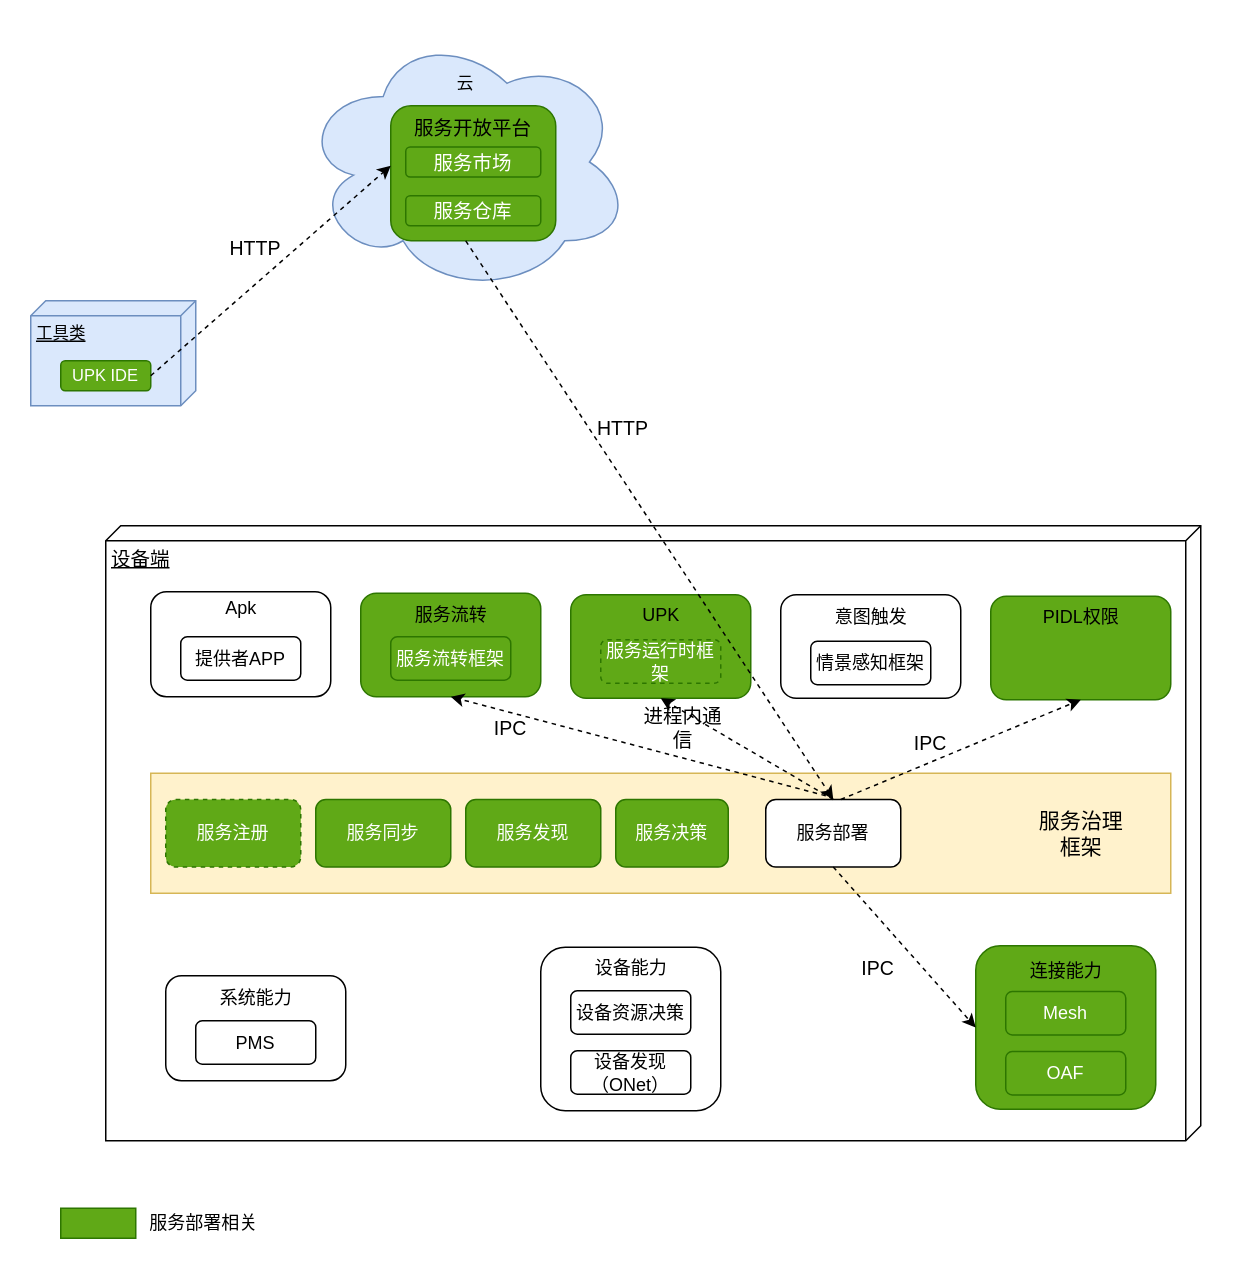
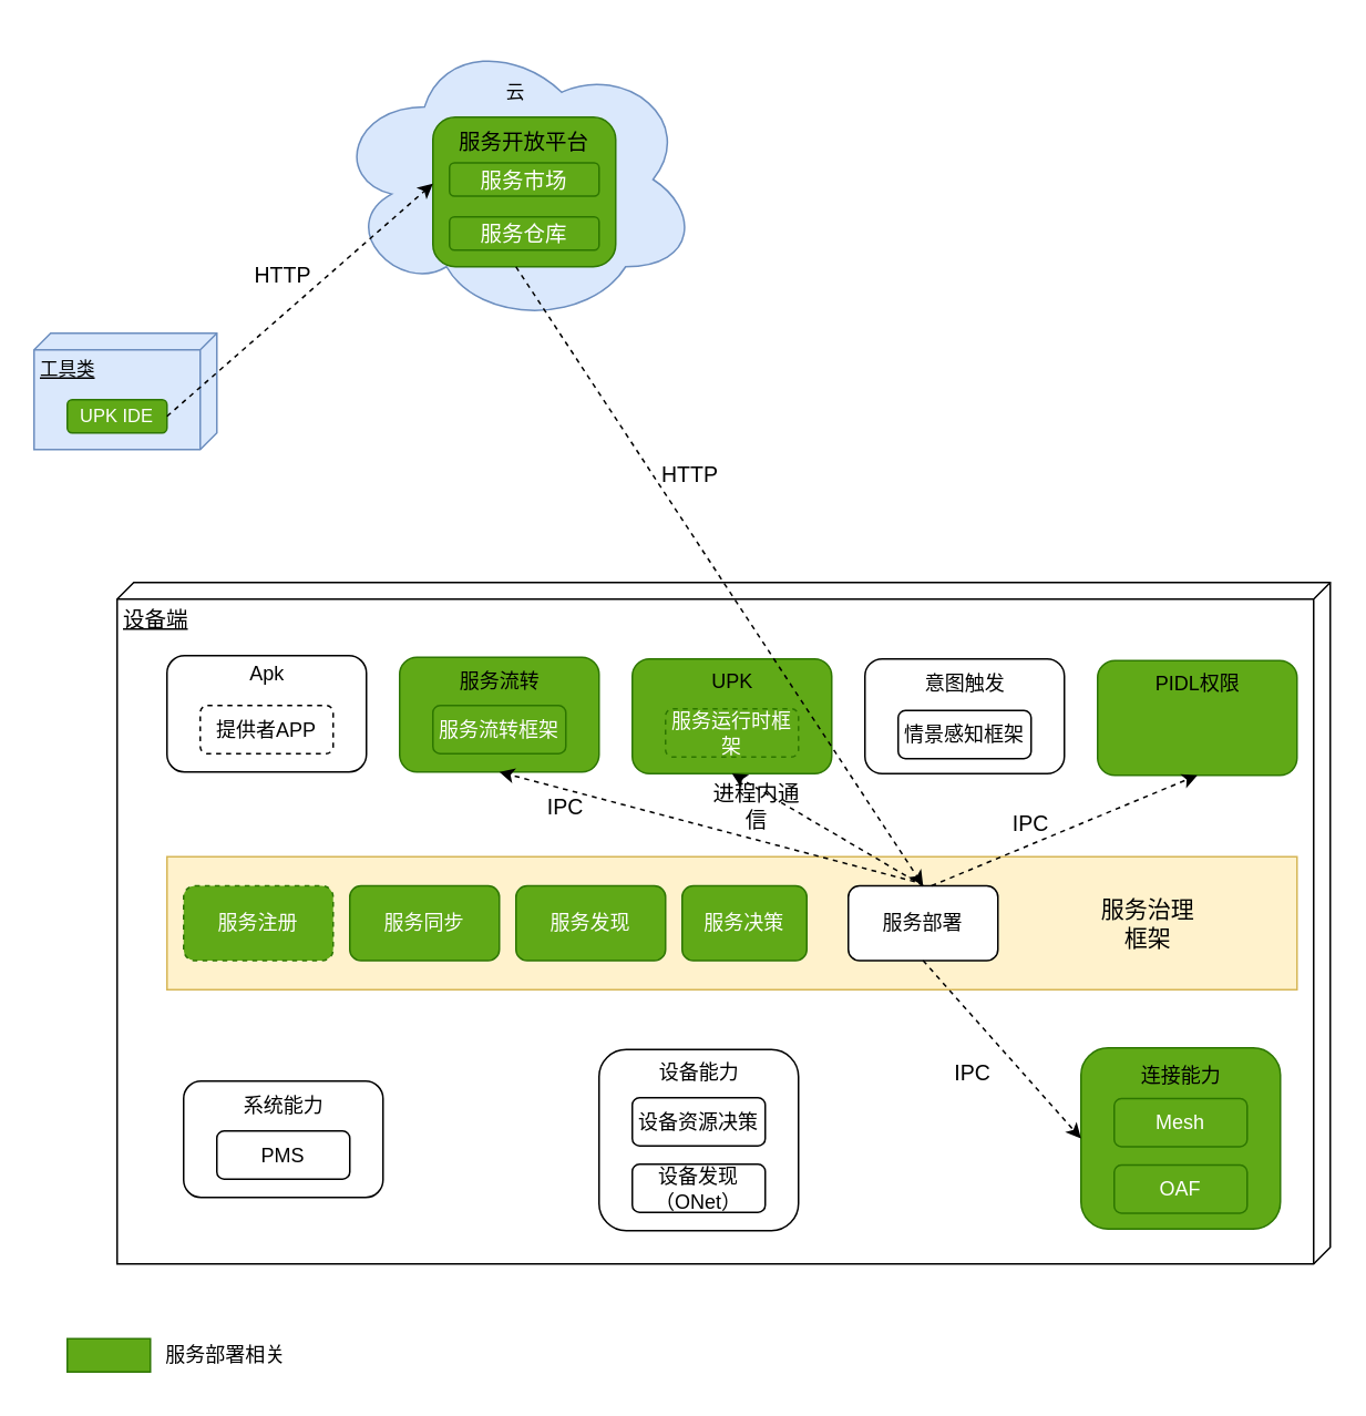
- <mxCell id="22" value="提供者APP" style="rounded=1;whiteSpace=wrap;html=1;" vertex="1" parent="1"><mxGeometry x="120" y="424" width="80" height="29" as="geometry" /></mxCell>
+ <mxCell id="22" value="提供者APP" style="rounded=1;whiteSpace=wrap;html=1;dashed=1;" vertex="1" parent="1"><mxGeometry x="120" y="424" width="80" height="29" as="geometry" /></mxCell>
- <mxCell id="14" value="&lt;font style=&quot;font-size: 14px;&quot;&gt;服务治理&lt;br&gt;框架&lt;/font&gt;" style="text;html=1;align=center;verticalAlign=middle;resizable=0;points=[];autosize=1;strokeColor=none;fillColor=none;" vertex="1" parent="1"><mxGeometry x="680" y="530" width="80" height="50" as="geometry" /></mxCell>
+ <mxCell id="14" value="&lt;font style=&quot;font-size: 14px;&quot;&gt;服务治理&lt;br&gt;框架&lt;/font&gt;" style="text;html=1;align=center;verticalAlign=middle;resizable=0;points=[];autosize=1;strokeColor=none;fillColor=none;" vertex="1" parent="1"><mxGeometry x="650" y="530" width="80" height="50" as="geometry" /></mxCell>
